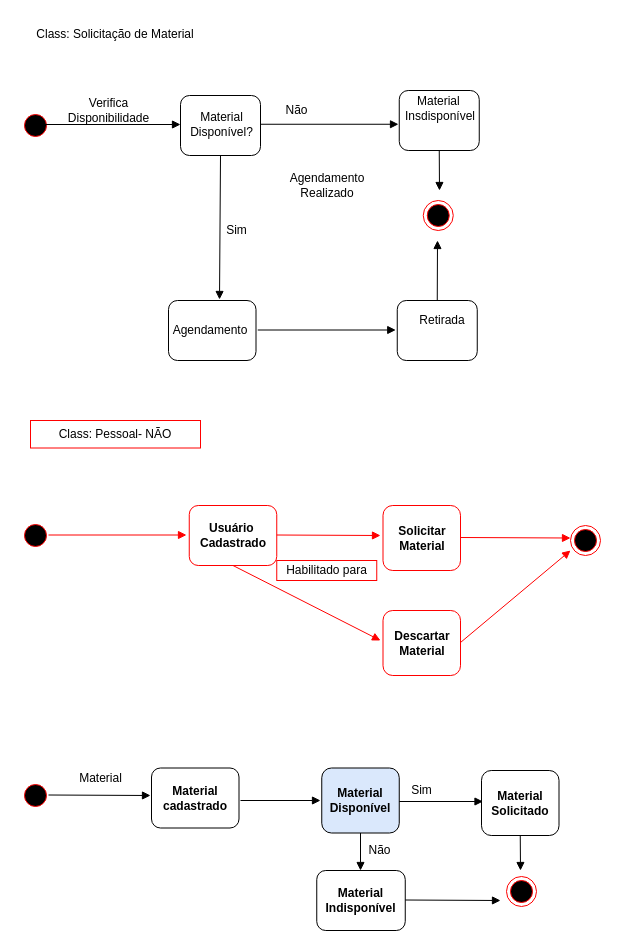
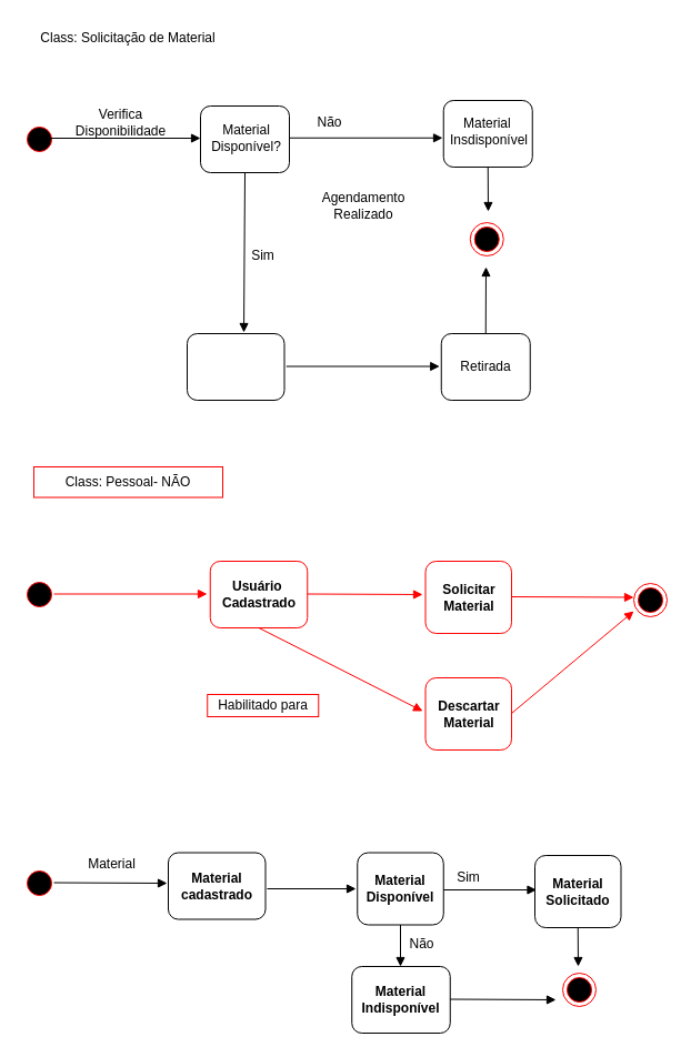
- <mxCell id="44" value="Material&amp;nbsp;&lt;br&gt;Insdisponível" style="text;html=1;strokeColor=none;fillColor=none;align=center;verticalAlign=middle;whiteSpace=wrap;rounded=0;" vertex="1" parent="1"><mxGeometry x="411" y="93" width="57.5" height="30" as="geometry" /></mxCell>
+ <mxCell id="44" value="Material&amp;nbsp;&lt;br&gt;Insdisponível" style="text;html=1;strokeColor=none;fillColor=none;align=center;verticalAlign=middle;whiteSpace=wrap;rounded=0;" vertex="1" parent="1"><mxGeometry x="411" y="103" width="57.5" height="30" as="geometry" /></mxCell>
- <mxCell id="14" value="Retirada" style="text;html=1;strokeColor=none;fillColor=none;align=center;verticalAlign=middle;whiteSpace=wrap;rounded=0;" vertex="1" parent="1"><mxGeometry x="413" y="305" width="57.5" height="30" as="geometry" /></mxCell>
+ <mxCell id="14" value="Retirada" style="text;html=1;strokeColor=none;fillColor=none;align=center;verticalAlign=middle;whiteSpace=wrap;rounded=0;" vertex="1" parent="1"><mxGeometry x="408" y="315" width="57.5" height="30" as="geometry" /></mxCell>
- <mxCell id="46" value="Agendamento" style="text;html=1;strokeColor=none;fillColor=none;align=center;verticalAlign=middle;whiteSpace=wrap;rounded=0;" vertex="1" parent="1"><mxGeometry x="181" y="315" width="57.5" height="30" as="geometry" /></mxCell>
- <mxCell id="21" value="Habilitado para" style="text;html=1;align=center;verticalAlign=middle;resizable=0;points=[];autosize=1;strokeColor=#FF0000;" vertex="1" parent="1"><mxGeometry x="276.25" y="560" width="100" height="20" as="geometry" /></mxCell>
+ <mxCell id="21" value="Habilitado para" style="text;html=1;align=center;verticalAlign=middle;resizable=0;points=[];autosize=1;strokeColor=#FF0000;" vertex="1" parent="1"><mxGeometry x="186.25" y="625" width="100" height="20" as="geometry" /></mxCell>
- <mxCell id="33" value="Material&lt;br&gt;Disponível" style="rounded=1;whiteSpace=wrap;html=1;fontStyle=1;fillColor=#dae8fc;" vertex="1" parent="1"><mxGeometry x="321.25" y="767.5" width="77.5" height="65" as="geometry" /></mxCell>
+ <mxCell id="33" value="Material&lt;br&gt;Disponível" style="rounded=1;whiteSpace=wrap;html=1;fontStyle=1" vertex="1" parent="1"><mxGeometry x="321.25" y="767.5" width="77.5" height="65" as="geometry" /></mxCell>
